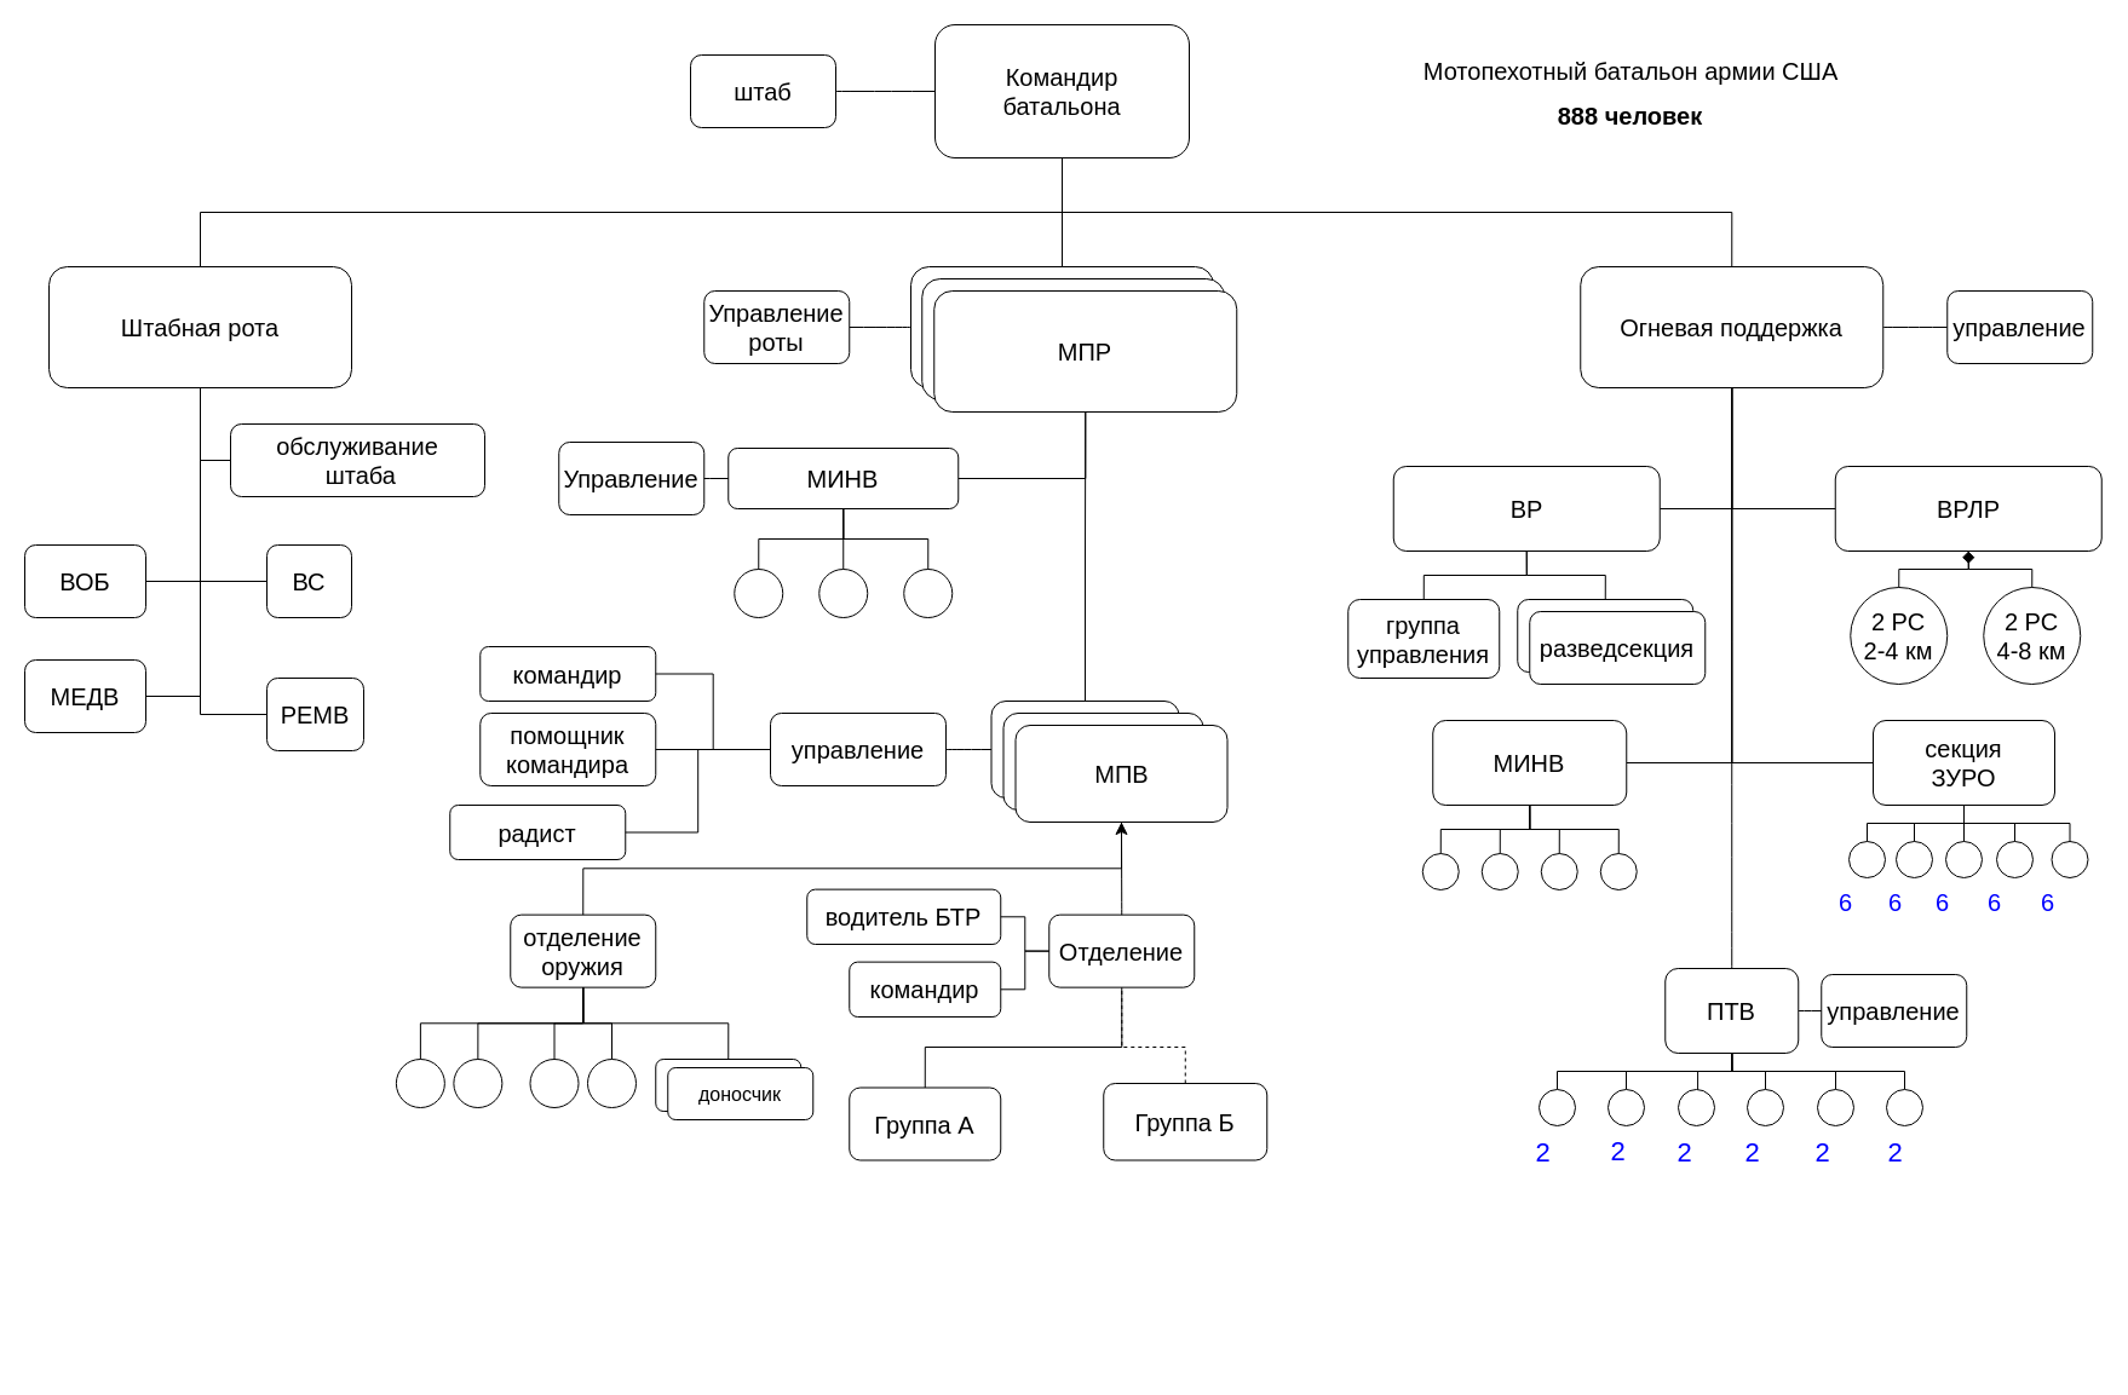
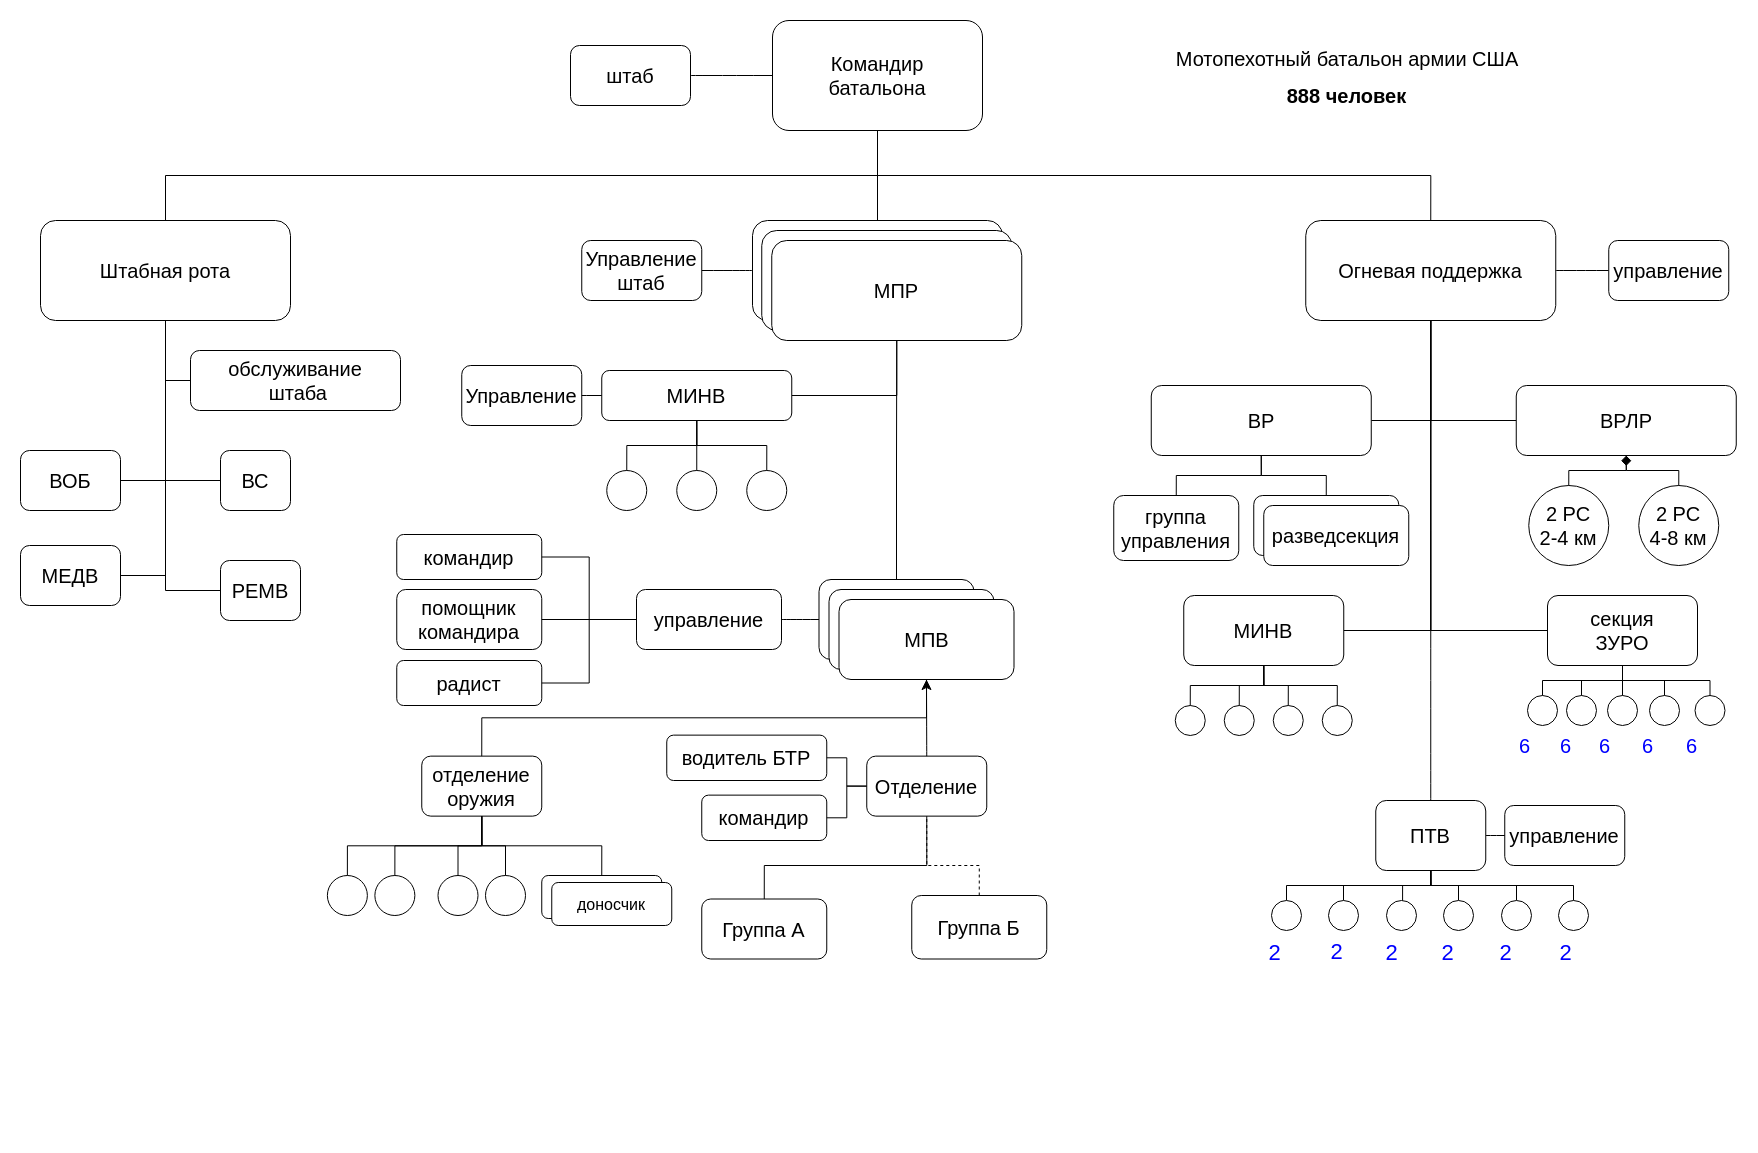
- <mxCell id="183" value="Управление роты" style="rounded=1;whiteSpace=wrap;html=1;fontSize=20;" parent="120" vertex="1"><mxGeometry x="581.25" y="240" width="120" height="60" as="geometry" /></mxCell>
+ <mxCell id="183" value="Управление штаб" style="rounded=1;whiteSpace=wrap;html=1;fontSize=20;" parent="120" vertex="1"><mxGeometry x="581.25" y="240" width="120" height="60" as="geometry" /></mxCell>
- <mxCell id="150" value="радист" style="rounded=1;whiteSpace=wrap;html=1;fontSize=20;" vertex="1" parent="120"><mxGeometry x="371.25" y="665" width="145" height="45" as="geometry" /></mxCell>
+ <mxCell id="150" value="радист" style="rounded=1;whiteSpace=wrap;html=1;fontSize=20;" vertex="1" parent="120"><mxGeometry x="396.25" y="660" width="145" height="45" as="geometry" /></mxCell>
